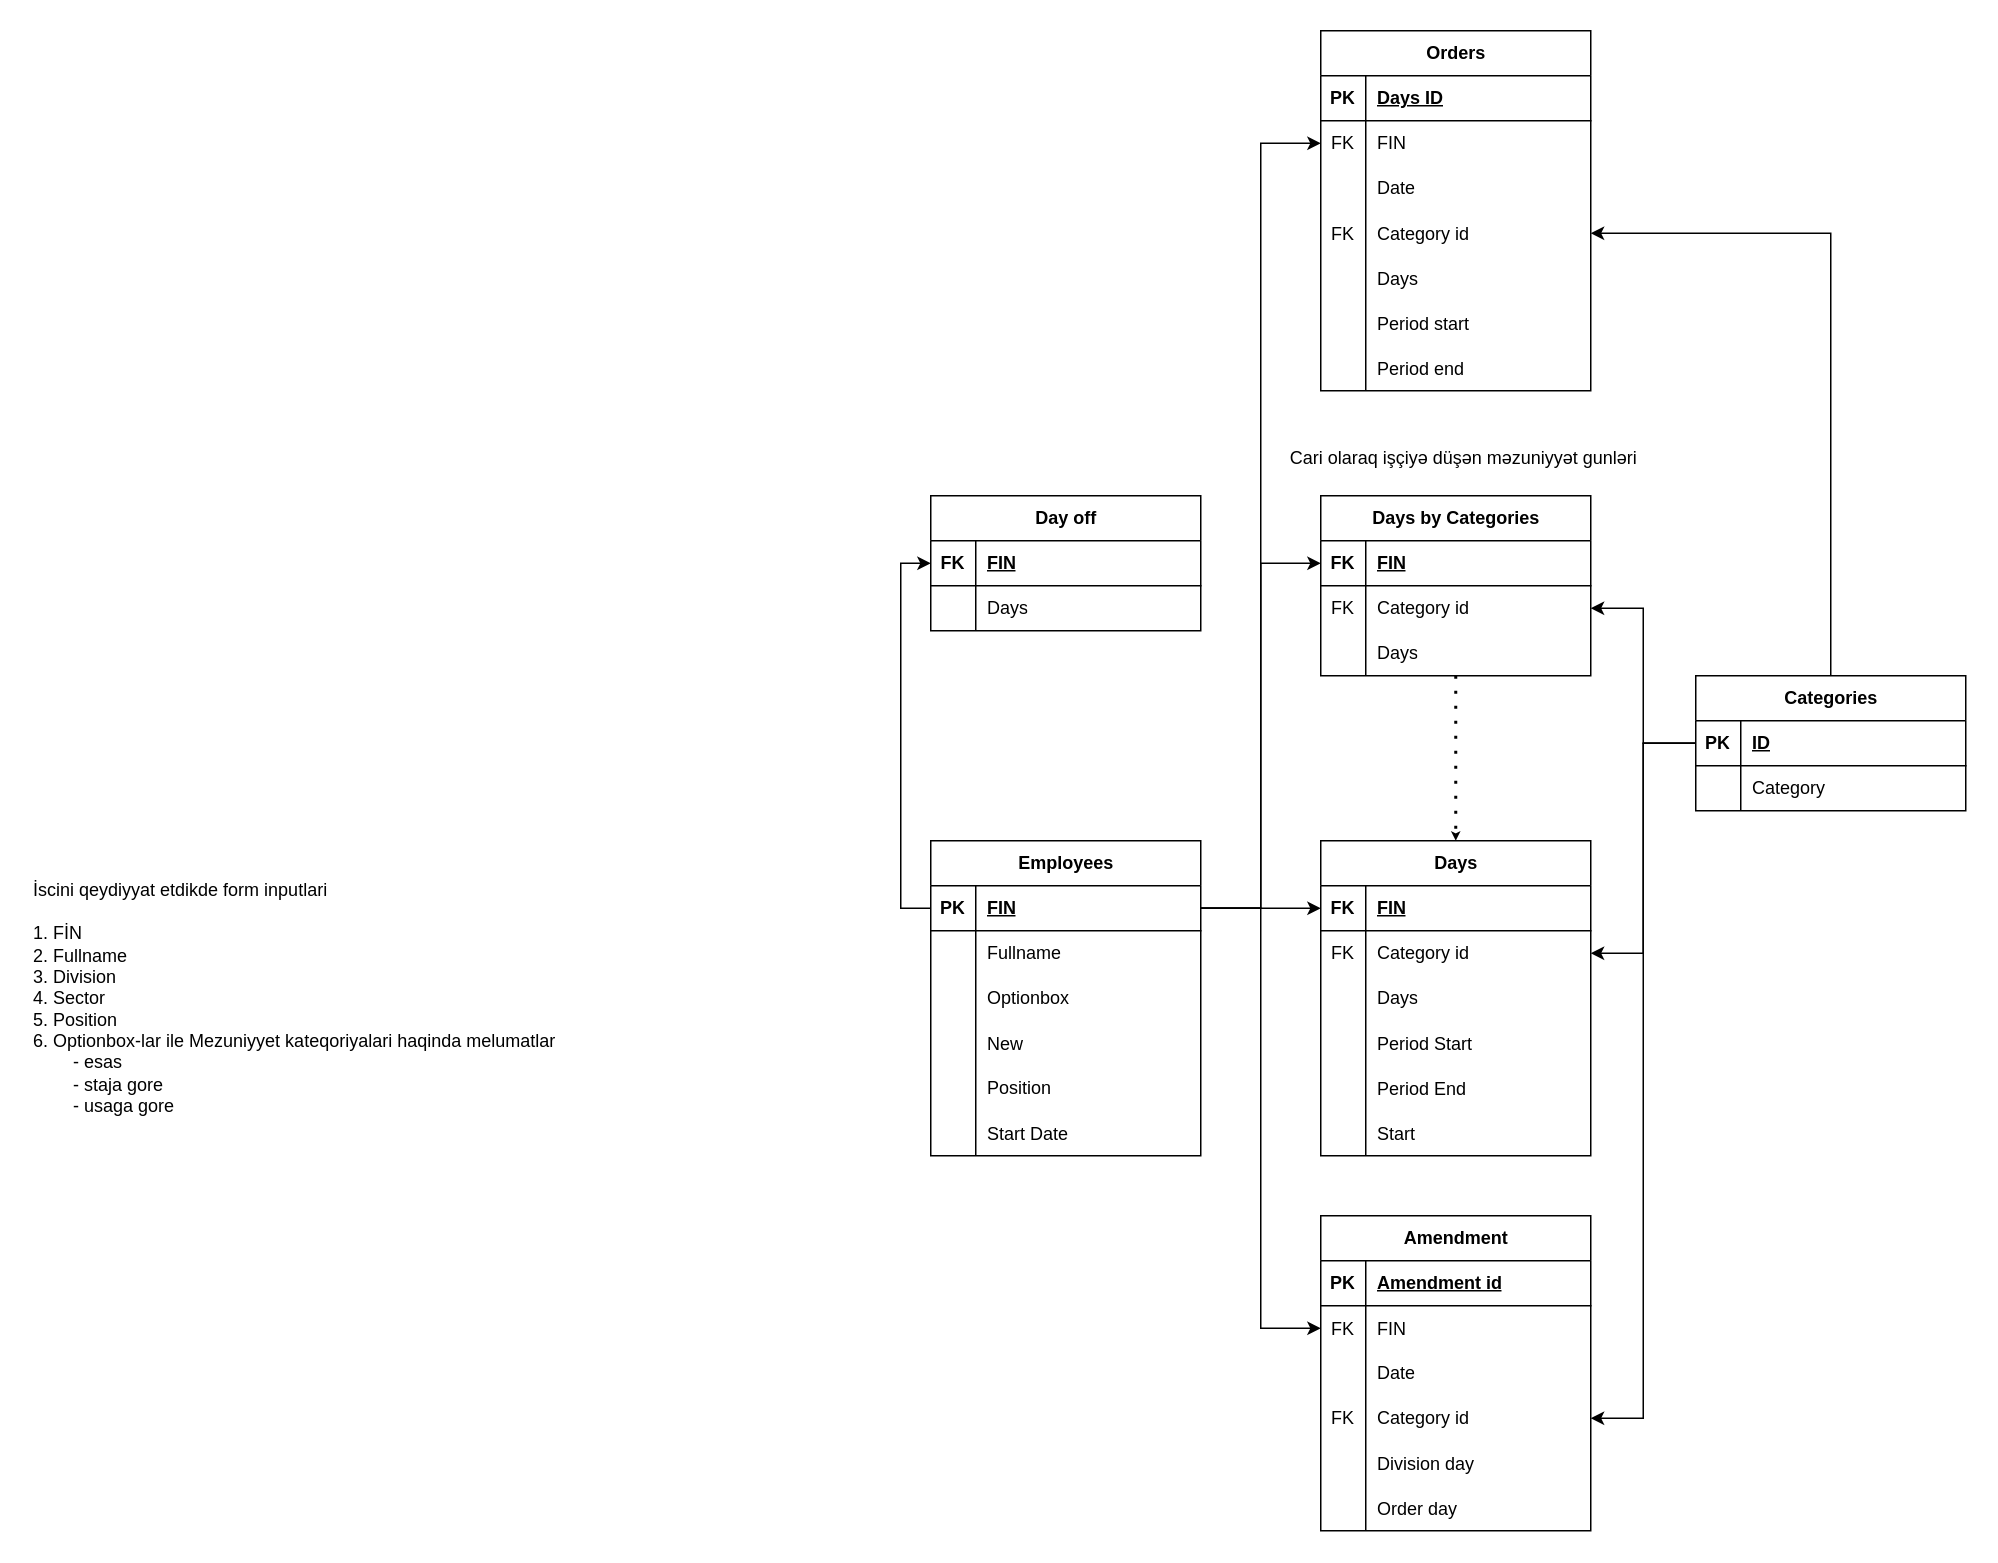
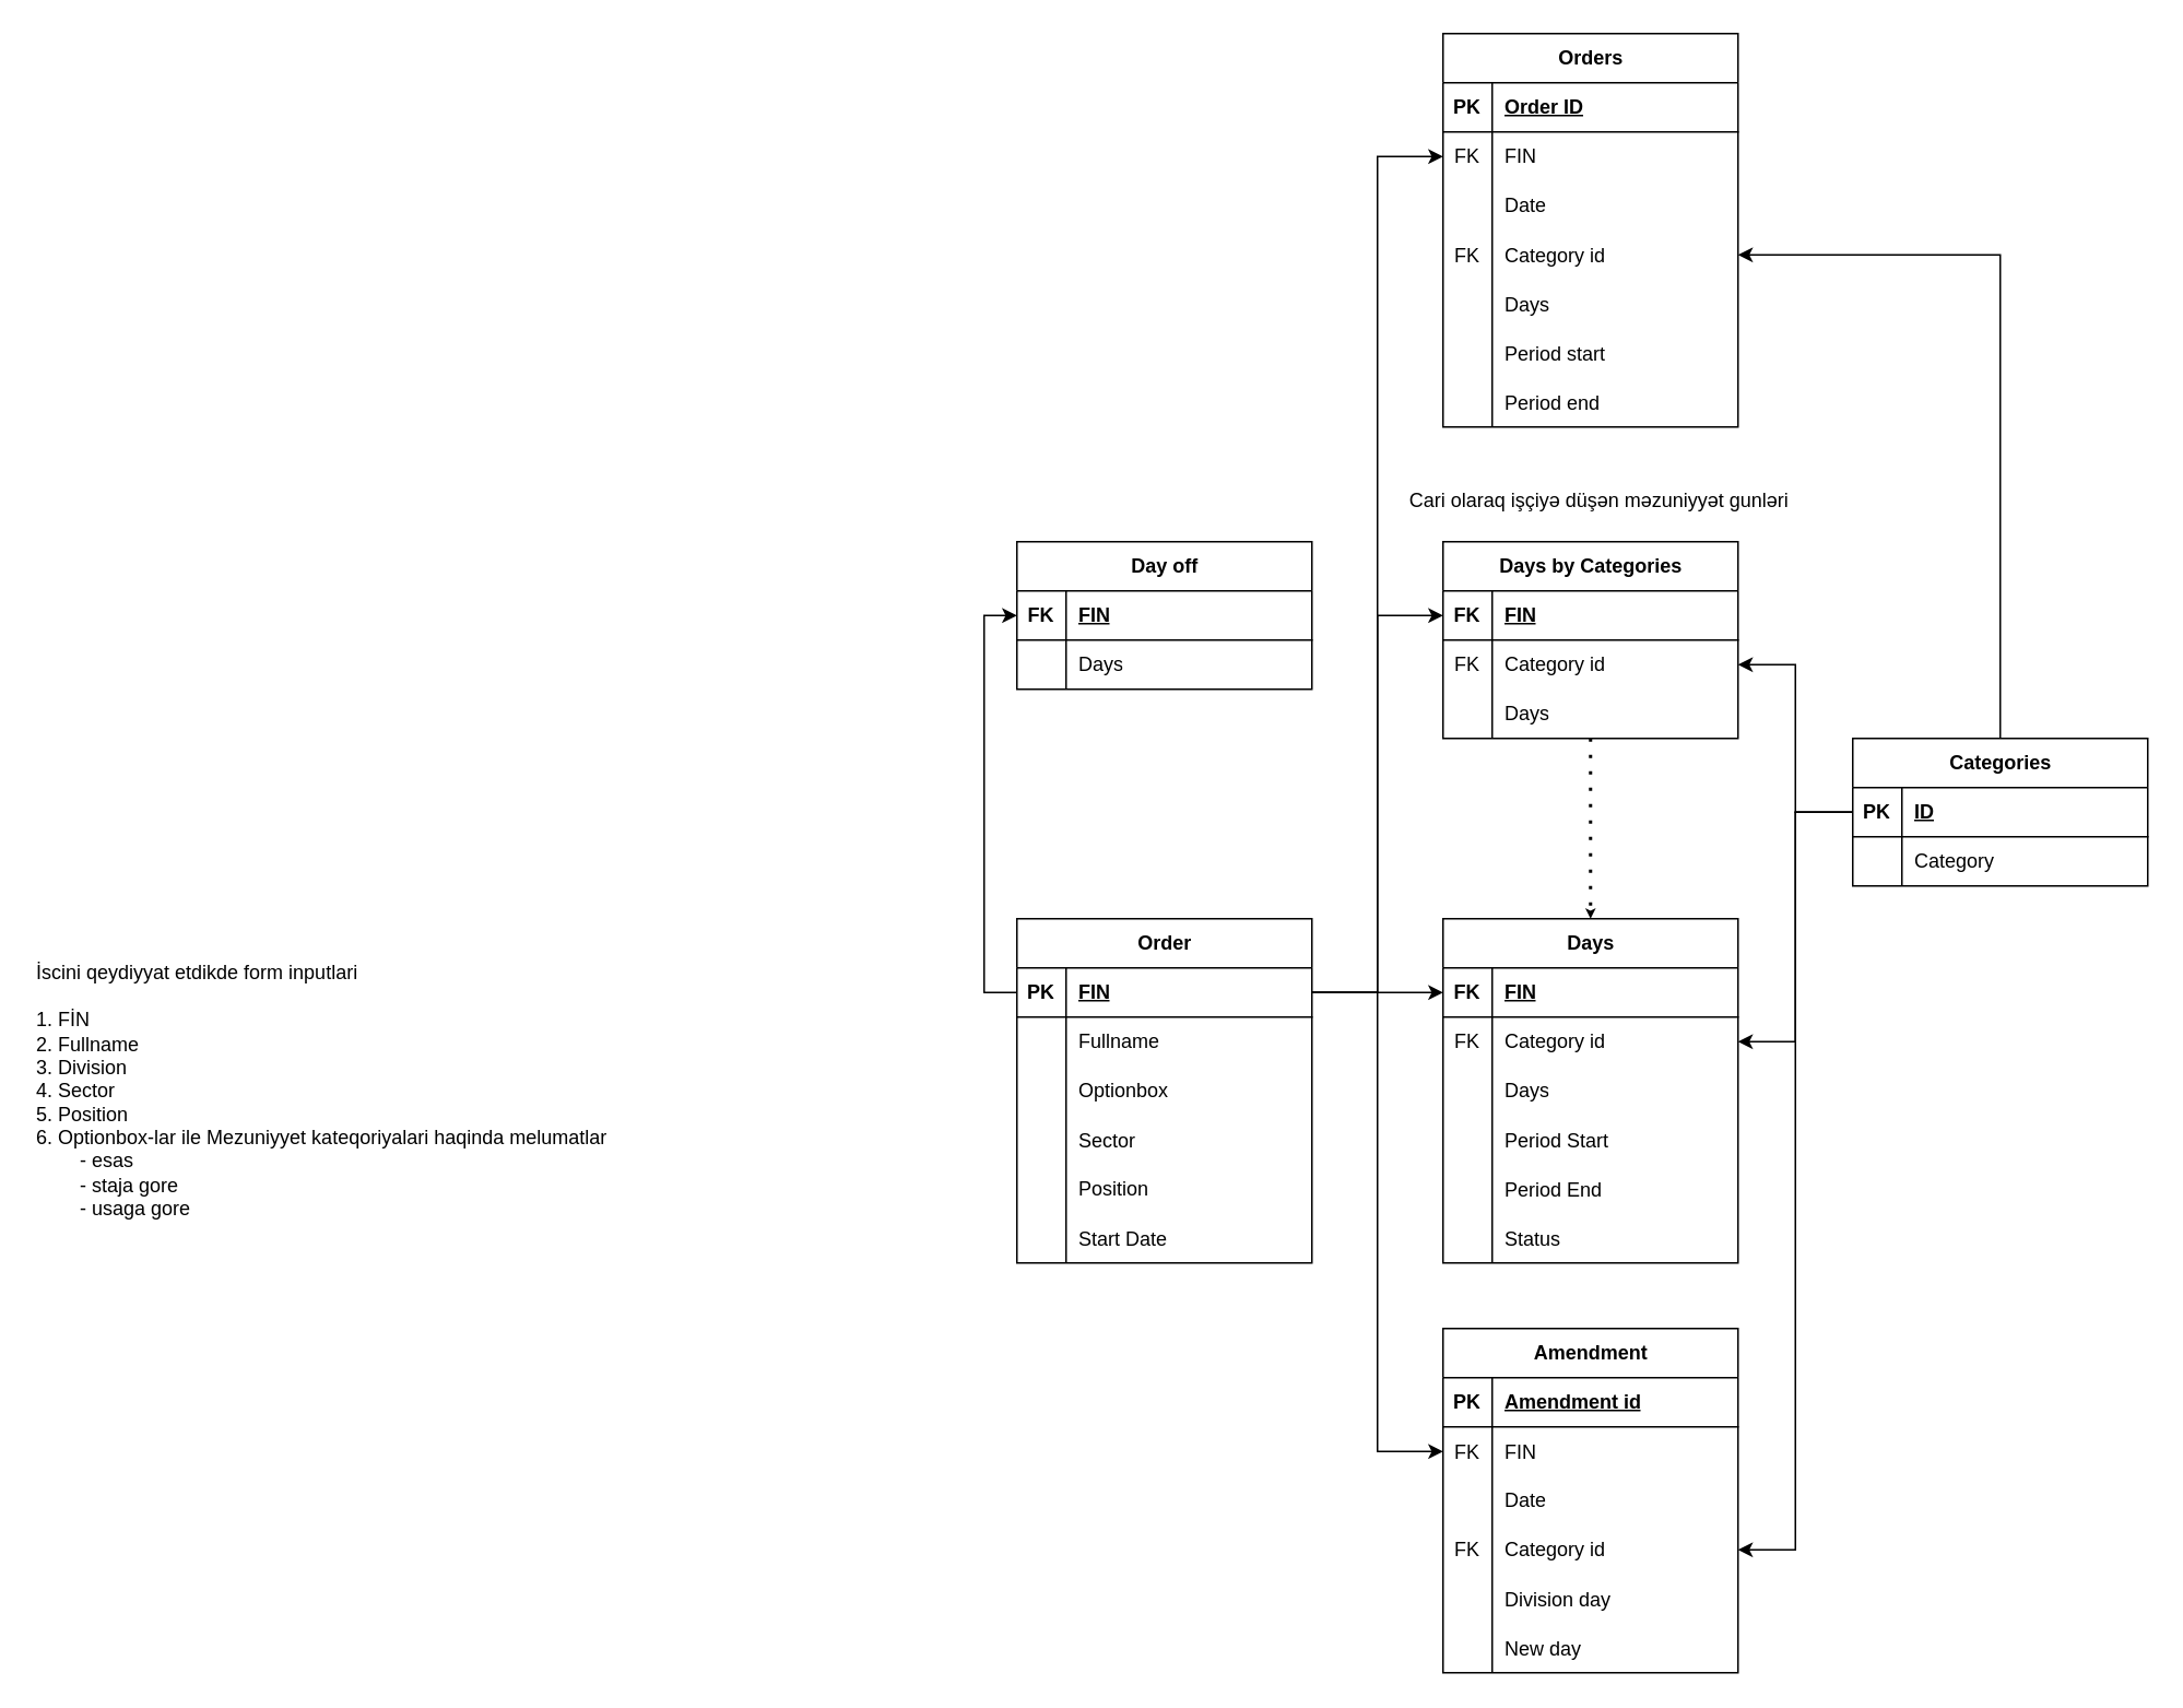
- <mxCell id="88" value="Days ID" style="shape=partialRectangle;connectable=0;fillColor=none;top=0;left=0;bottom=0;right=0;align=left;spacingLeft=6;fontStyle=5;overflow=hidden;whiteSpace=wrap;html=1;" parent="86" vertex="1"><mxGeometry x="30" width="150" height="30" as="geometry"><mxRectangle width="150" height="30" as="alternateBounds" /></mxGeometry></mxCell>
+ <mxCell id="88" value="Order ID" style="shape=partialRectangle;connectable=0;fillColor=none;top=0;left=0;bottom=0;right=0;align=left;spacingLeft=6;fontStyle=5;overflow=hidden;whiteSpace=wrap;html=1;" parent="86" vertex="1"><mxGeometry x="30" width="150" height="30" as="geometry"><mxRectangle width="150" height="30" as="alternateBounds" /></mxGeometry></mxCell>
- <mxCell id="2" value="Employees" style="shape=table;startSize=30;container=1;collapsible=1;childLayout=tableLayout;fixedRows=1;rowLines=0;fontStyle=1;align=center;resizeLast=1;html=1;" parent="1" vertex="1"><mxGeometry x="620" y="560" width="180" height="210" as="geometry"><mxRectangle x="130" y="160" width="100" height="30" as="alternateBounds" /></mxGeometry></mxCell>
+ <mxCell id="2" value="Order" style="shape=table;startSize=30;container=1;collapsible=1;childLayout=tableLayout;fixedRows=1;rowLines=0;fontStyle=1;align=center;resizeLast=1;html=1;" parent="1" vertex="1"><mxGeometry x="620" y="560" width="180" height="210" as="geometry"><mxRectangle x="130" y="160" width="100" height="30" as="alternateBounds" /></mxGeometry></mxCell>
- <mxCell id="14" value="New" style="shape=partialRectangle;connectable=0;fillColor=none;top=0;left=0;bottom=0;right=0;align=left;spacingLeft=6;overflow=hidden;" parent="12" vertex="1"><mxGeometry x="30" width="150" height="30" as="geometry"><mxRectangle width="150" height="30" as="alternateBounds" /></mxGeometry></mxCell>
+ <mxCell id="14" value="Sector" style="shape=partialRectangle;connectable=0;fillColor=none;top=0;left=0;bottom=0;right=0;align=left;spacingLeft=6;overflow=hidden;" parent="12" vertex="1"><mxGeometry x="30" width="150" height="30" as="geometry"><mxRectangle width="150" height="30" as="alternateBounds" /></mxGeometry></mxCell>
- <mxCell id="39" value="Start" style="shape=partialRectangle;connectable=0;fillColor=none;top=0;left=0;bottom=0;right=0;align=left;spacingLeft=6;overflow=hidden;" parent="37" vertex="1"><mxGeometry x="30" width="150" height="30" as="geometry"><mxRectangle width="150" height="30" as="alternateBounds" /></mxGeometry></mxCell>
+ <mxCell id="39" value="Status" style="shape=partialRectangle;connectable=0;fillColor=none;top=0;left=0;bottom=0;right=0;align=left;spacingLeft=6;overflow=hidden;" parent="37" vertex="1"><mxGeometry x="30" width="150" height="30" as="geometry"><mxRectangle width="150" height="30" as="alternateBounds" /></mxGeometry></mxCell>
- <mxCell id="83" value="Order day" style="shape=partialRectangle;connectable=0;fillColor=none;top=0;left=0;bottom=0;right=0;align=left;spacingLeft=6;overflow=hidden;" parent="81" vertex="1"><mxGeometry x="30" width="150" height="30" as="geometry"><mxRectangle width="150" height="30" as="alternateBounds" /></mxGeometry></mxCell>
+ <mxCell id="83" value="New day" style="shape=partialRectangle;connectable=0;fillColor=none;top=0;left=0;bottom=0;right=0;align=left;spacingLeft=6;overflow=hidden;" parent="81" vertex="1"><mxGeometry x="30" width="150" height="30" as="geometry"><mxRectangle width="150" height="30" as="alternateBounds" /></mxGeometry></mxCell>
